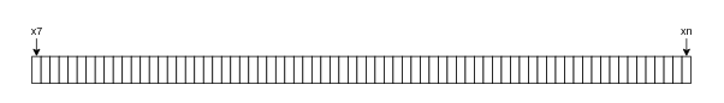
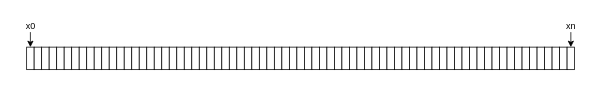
- <mxCell id="76" value="x7" style="text;html=1;align=center;verticalAlign=middle;resizable=0;points=[];autosize=1;strokeColor=none;fillColor=none;" vertex="1" parent="1"><mxGeometry x="20" y="20" width="40" height="30" as="geometry" /></mxCell>
+ <mxCell id="76" value="x0" style="text;html=1;align=center;verticalAlign=middle;resizable=0;points=[];autosize=1;strokeColor=none;fillColor=none;" vertex="1" parent="1"><mxGeometry x="20" y="20" width="40" height="30" as="geometry" /></mxCell>
